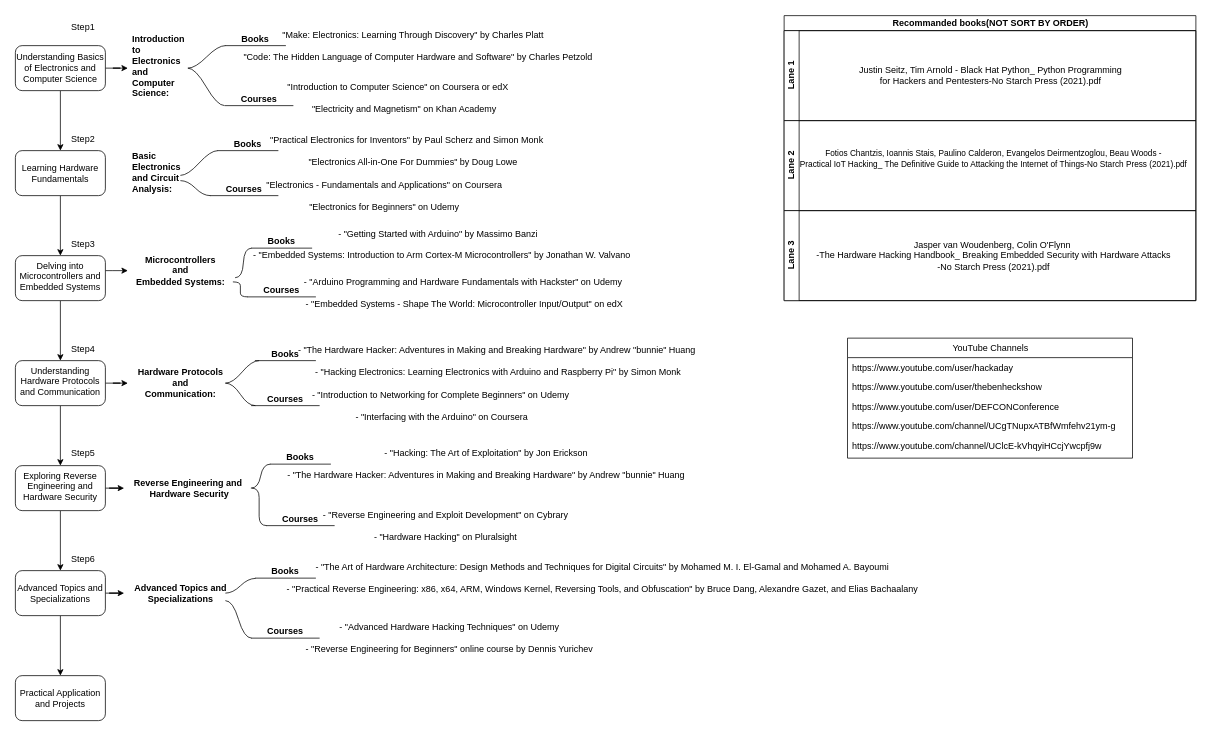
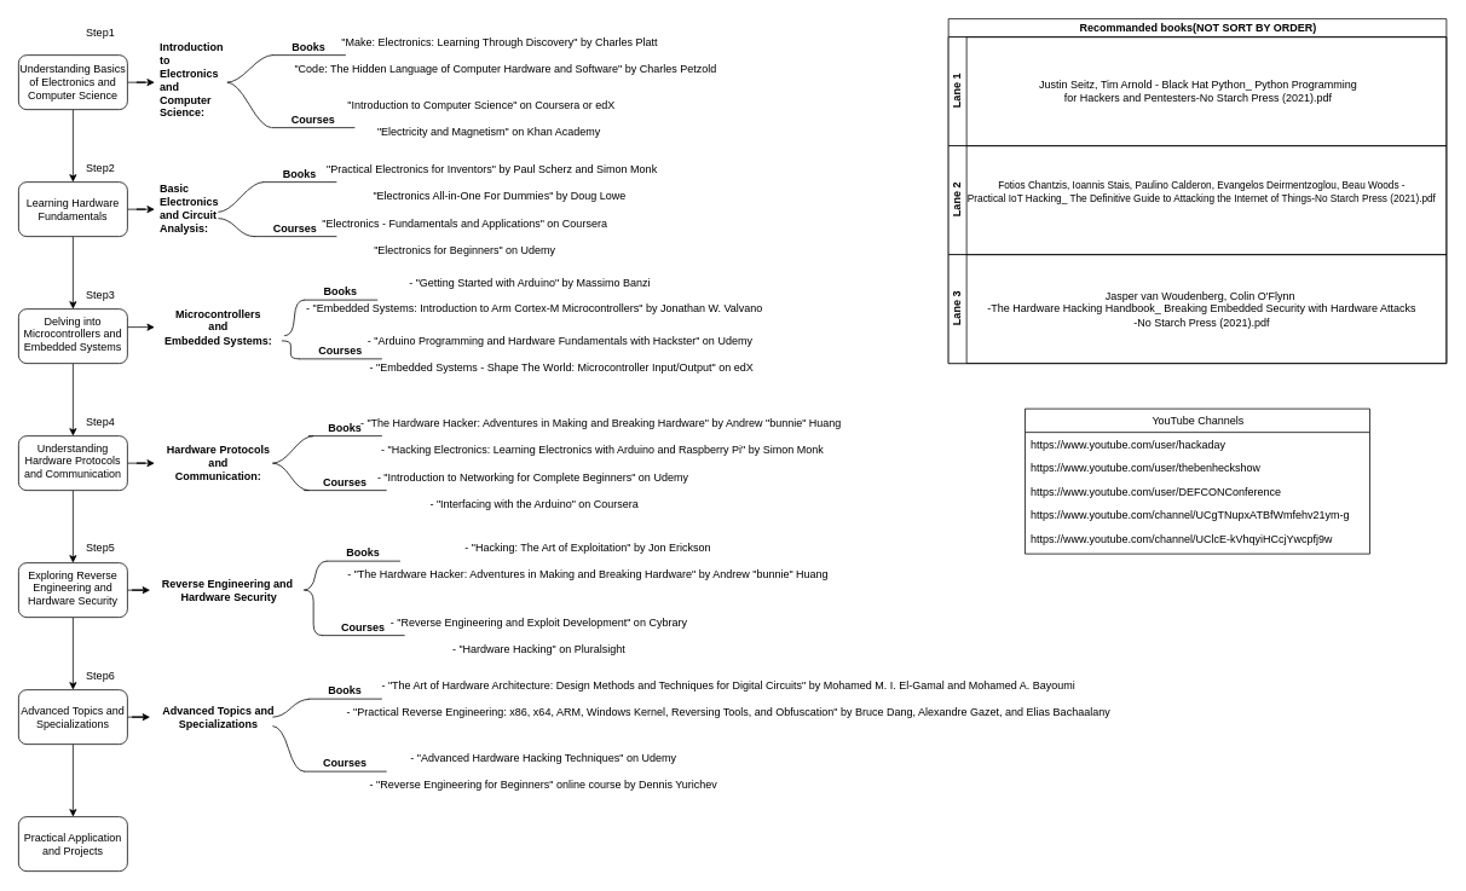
+ <mxCell id="7" value="" style="edgeStyle=orthogonalEdgeStyle;rounded=0;orthogonalLoop=1;jettySize=auto;html=1;" edge="1" parent="1" source="8" target="34"><mxGeometry relative="1" as="geometry" /></mxCell>
